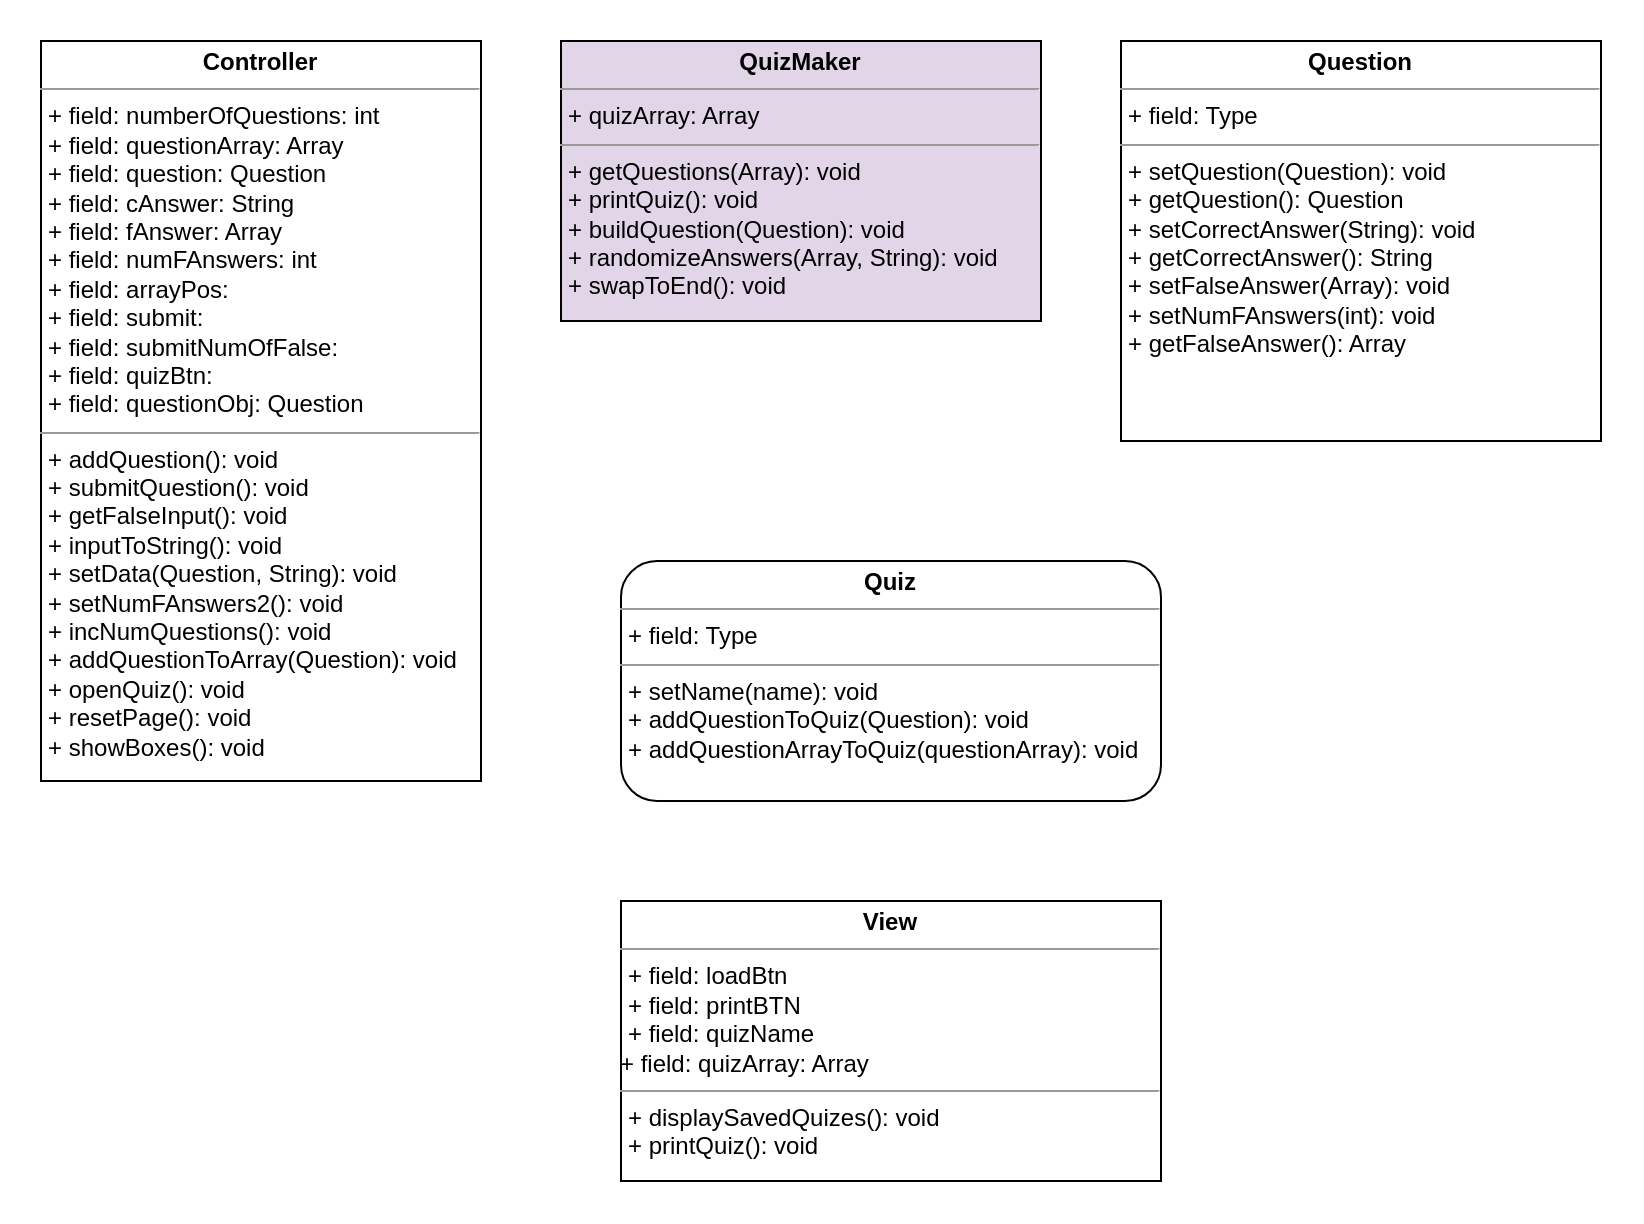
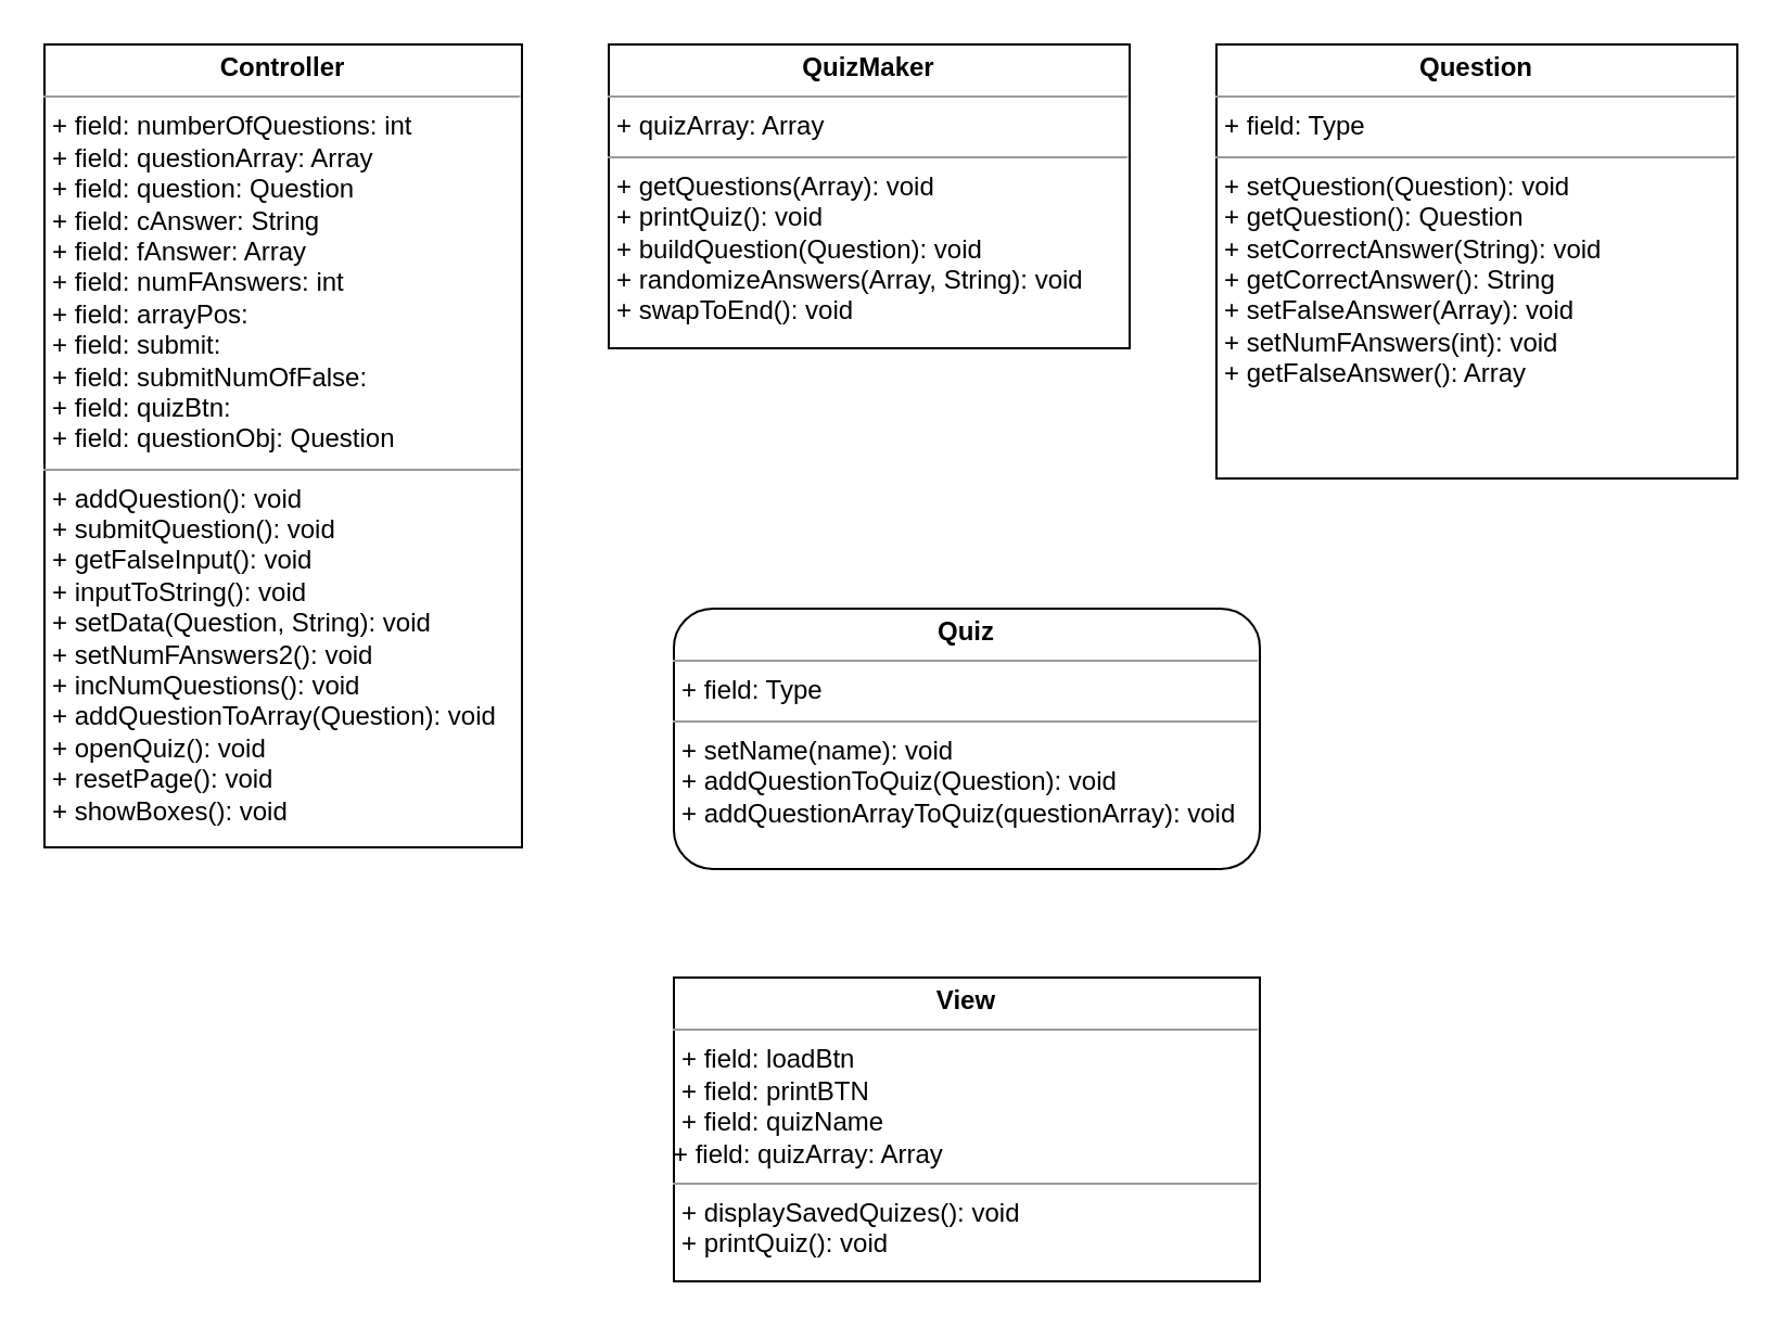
- <mxCell id="3" value="&lt;p style=&quot;margin: 0px ; margin-top: 4px ; text-align: center&quot;&gt;&lt;b&gt;QuizMaker&lt;/b&gt;&lt;br&gt;&lt;/p&gt;&lt;hr size=&quot;1&quot;&gt;&lt;p style=&quot;margin: 0px ; margin-left: 4px&quot;&gt;+ quizArray: Array&lt;br&gt;&lt;/p&gt;&lt;hr size=&quot;1&quot;&gt;&lt;p style=&quot;margin: 0px ; margin-left: 4px&quot;&gt;+ getQuestions(Array): void&lt;/p&gt;&lt;p style=&quot;margin: 0px ; margin-left: 4px&quot;&gt;+ printQuiz(): void&lt;/p&gt;&lt;p style=&quot;margin: 0px ; margin-left: 4px&quot;&gt;+ buildQuestion(Question): void&lt;/p&gt;&lt;p style=&quot;margin: 0px ; margin-left: 4px&quot;&gt;+ randomizeAnswers(Array, String): void&lt;/p&gt;&lt;p style=&quot;margin: 0px ; margin-left: 4px&quot;&gt;+ swapToEnd(): void&lt;br&gt;&lt;/p&gt;" style="verticalAlign=top;align=left;overflow=fill;fontSize=12;fontFamily=Helvetica;html=1;fillColor=#e1d5e7;" parent="1" vertex="1"><mxGeometry x="280" y="20" width="240" height="140" as="geometry" /></mxCell>
+ <mxCell id="3" value="&lt;p style=&quot;margin: 0px ; margin-top: 4px ; text-align: center&quot;&gt;&lt;b&gt;QuizMaker&lt;/b&gt;&lt;br&gt;&lt;/p&gt;&lt;hr size=&quot;1&quot;&gt;&lt;p style=&quot;margin: 0px ; margin-left: 4px&quot;&gt;+ quizArray: Array&lt;br&gt;&lt;/p&gt;&lt;hr size=&quot;1&quot;&gt;&lt;p style=&quot;margin: 0px ; margin-left: 4px&quot;&gt;+ getQuestions(Array): void&lt;/p&gt;&lt;p style=&quot;margin: 0px ; margin-left: 4px&quot;&gt;+ printQuiz(): void&lt;/p&gt;&lt;p style=&quot;margin: 0px ; margin-left: 4px&quot;&gt;+ buildQuestion(Question): void&lt;/p&gt;&lt;p style=&quot;margin: 0px ; margin-left: 4px&quot;&gt;+ randomizeAnswers(Array, String): void&lt;/p&gt;&lt;p style=&quot;margin: 0px ; margin-left: 4px&quot;&gt;+ swapToEnd(): void&lt;br&gt;&lt;/p&gt;" style="verticalAlign=top;align=left;overflow=fill;fontSize=12;fontFamily=Helvetica;html=1;" parent="1" vertex="1"><mxGeometry x="280" y="20" width="240" height="140" as="geometry" /></mxCell>
